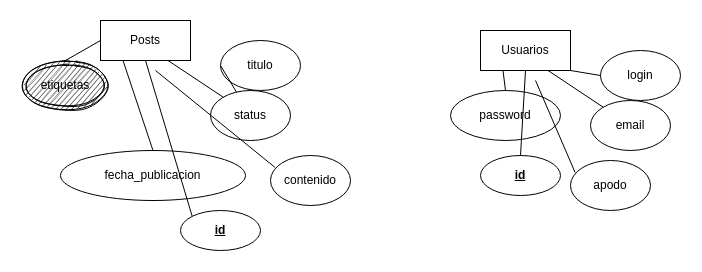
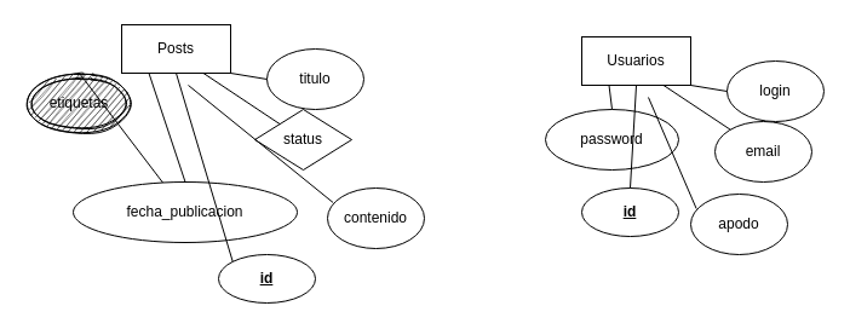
- <mxCell id="14" value="" style="endArrow=none;html=1;exitX=0.5;exitY=0;exitDx=0;exitDy=0;entryX=0;entryY=0.5;entryDx=0;entryDy=0;" edge="1" parent="1" source="8" target="2"><mxGeometry width="50" height="50" relative="1" as="geometry"><mxPoint x="100" y="130" as="sourcePoint" /><mxPoint x="150" y="80" as="targetPoint" /></mxGeometry></mxCell>
+ <mxCell id="14" value="" style="endArrow=none;html=1;exitX=0.5;exitY=0;exitDx=0;exitDy=0;" edge="1" parent="1" source="8" target="7"><mxGeometry width="50" height="50" relative="1" as="geometry"><mxPoint x="100" y="130" as="sourcePoint" /><mxPoint x="150" y="80" as="targetPoint" /></mxGeometry></mxCell>
- <mxCell id="12" value="" style="endArrow=none;html=1;exitX=0;exitY=0.5;exitDx=0;exitDy=0;" edge="1" parent="1" source="6" target="5"><mxGeometry width="50" height="50" relative="1" as="geometry"><mxPoint x="285" y="230" as="sourcePoint" /><mxPoint x="180" y="80" as="targetPoint" /></mxGeometry></mxCell>
+ <mxCell id="12" value="" style="endArrow=none;html=1;entryX=1;entryY=1;entryDx=0;entryDy=0;exitX=0;exitY=0.5;exitDx=0;exitDy=0;" edge="1" parent="1" source="6" target="2"><mxGeometry width="50" height="50" relative="1" as="geometry"><mxPoint x="285" y="230" as="sourcePoint" /><mxPoint x="180" y="80" as="targetPoint" /></mxGeometry></mxCell>
- <mxCell id="5" value="status" style="ellipse;whiteSpace=wrap;html=1;" vertex="1" parent="1"><mxGeometry x="210" y="90" width="80" height="50" as="geometry" /></mxCell>
+ <mxCell id="5" value="status" style="rhombus;whiteSpace=wrap;html=1;" vertex="1" parent="1"><mxGeometry x="210" y="90" width="80" height="50" as="geometry" /></mxCell>
